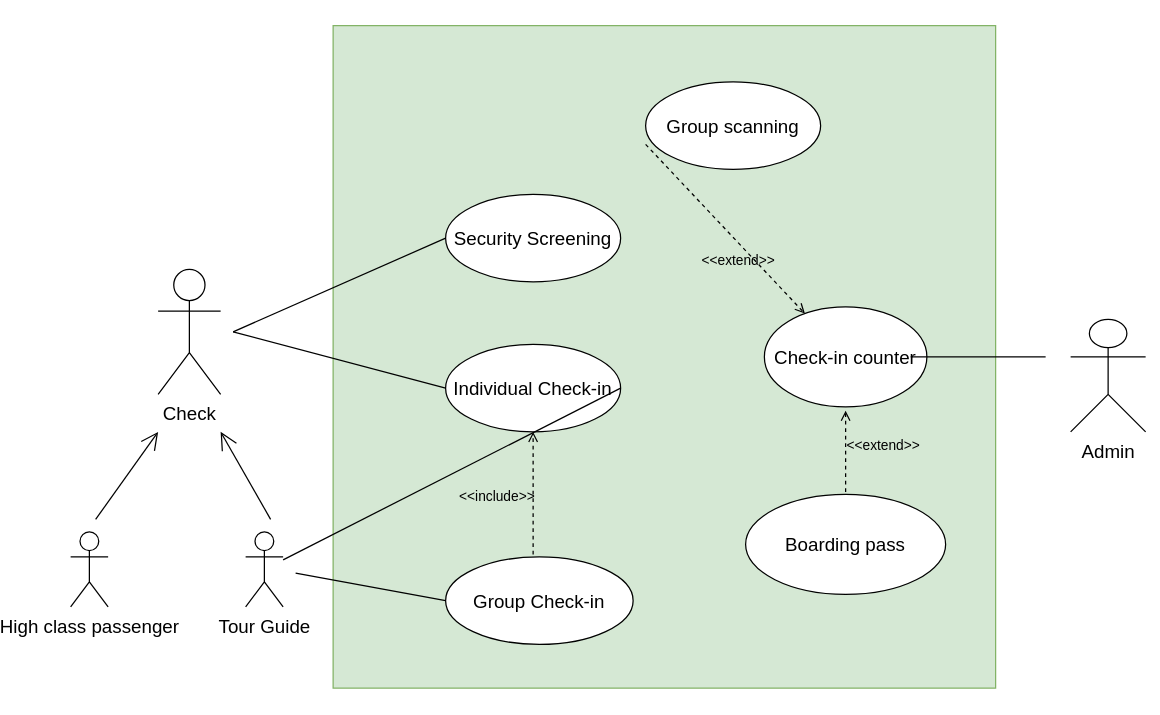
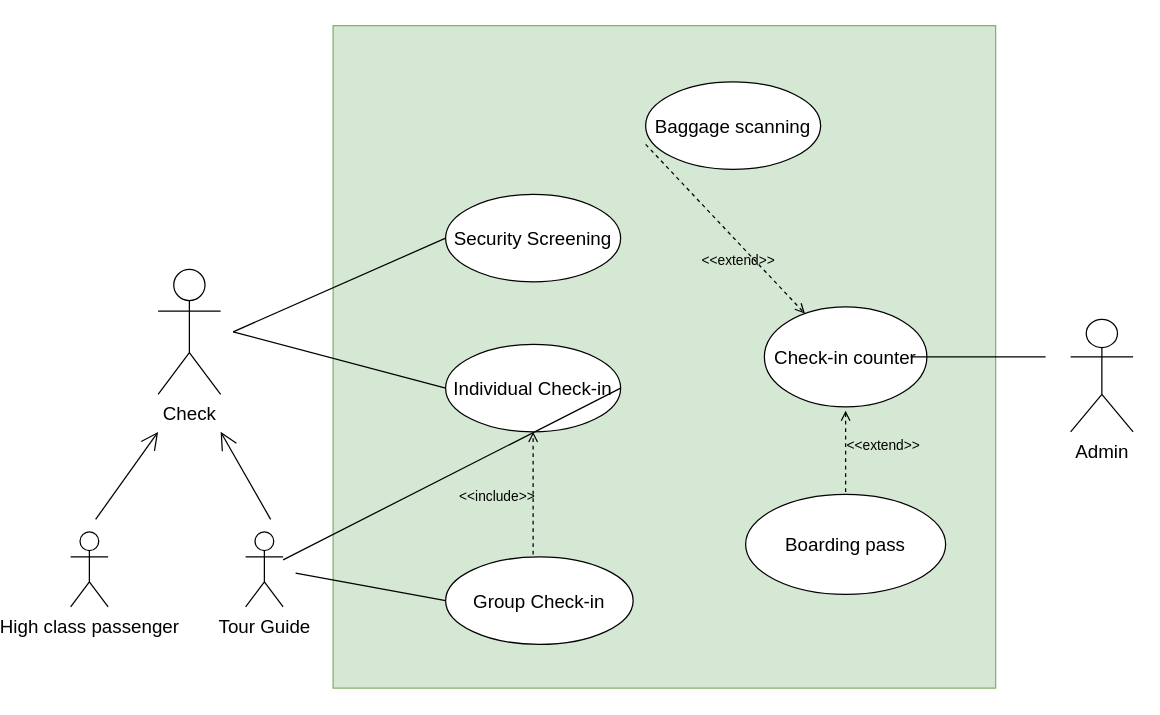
- <mxCell id="15" value="&lt;font style=&quot;font-size: 15px&quot;&gt;Group scanning&lt;/font&gt;" style="ellipse;whiteSpace=wrap;html=1;" vertex="1" parent="1"><mxGeometry x="480" y="65" width="140" height="70" as="geometry" /></mxCell>
+ <mxCell id="15" value="&lt;font style=&quot;font-size: 15px&quot;&gt;Baggage scanning&lt;/font&gt;" style="ellipse;whiteSpace=wrap;html=1;" vertex="1" parent="1"><mxGeometry x="480" y="65" width="140" height="70" as="geometry" /></mxCell>
- <mxCell id="20" value="&lt;font style=&quot;font-size: 15px&quot;&gt;Admin&lt;/font&gt;" style="shape=umlActor;verticalLabelPosition=bottom;verticalAlign=top;html=1;" vertex="1" parent="1"><mxGeometry x="820" y="255" width="60" height="90" as="geometry" /></mxCell>
+ <mxCell id="20" value="&lt;font style=&quot;font-size: 15px&quot;&gt;Admin&lt;/font&gt;" style="shape=umlActor;verticalLabelPosition=bottom;verticalAlign=top;html=1;" vertex="1" parent="1"><mxGeometry x="820" y="255" width="50" height="90" as="geometry" /></mxCell>
